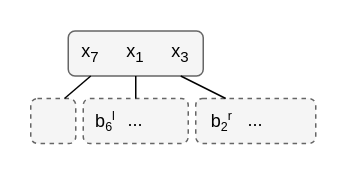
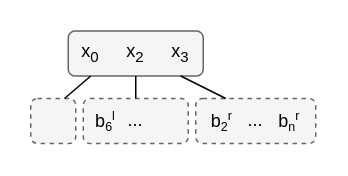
- <mxCell id="3" value="x&lt;sub&gt;7&lt;/sub&gt;" style="text;html=1;align=center;verticalAlign=middle;whiteSpace=wrap;rounded=1;fillColor=none;" parent="1" vertex="1"><mxGeometry x="50" y="20" width="20" height="30" as="geometry" /></mxCell>
+ <mxCell id="3" value="x&lt;sub&gt;0&lt;/sub&gt;" style="text;html=1;align=center;verticalAlign=middle;whiteSpace=wrap;rounded=1;fillColor=none;" parent="1" vertex="1"><mxGeometry x="50" y="20" width="20" height="30" as="geometry" /></mxCell>
- <mxCell id="4" value="x&lt;sub&gt;1&lt;/sub&gt;" style="text;html=1;align=center;verticalAlign=middle;whiteSpace=wrap;rounded=1;fillColor=none;" parent="1" vertex="1"><mxGeometry x="80" y="20" width="20" height="30" as="geometry" /></mxCell>
+ <mxCell id="4" value="x&lt;sub&gt;2&lt;/sub&gt;" style="text;html=1;align=center;verticalAlign=middle;whiteSpace=wrap;rounded=1;fillColor=none;" parent="1" vertex="1"><mxGeometry x="80" y="20" width="20" height="30" as="geometry" /></mxCell>
+ <mxCell id="13" value="b&lt;span style=&quot;font-size: 10px&quot;&gt;&lt;sub&gt;n&lt;/sub&gt;&lt;sup&gt;r&lt;/sup&gt;&lt;/span&gt;" style="text;html=1;align=center;verticalAlign=middle;whiteSpace=wrap;rounded=1;fillColor=none;" parent="1" vertex="1"><mxGeometry x="180" y="70" width="25" height="20" as="geometry" /></mxCell>
